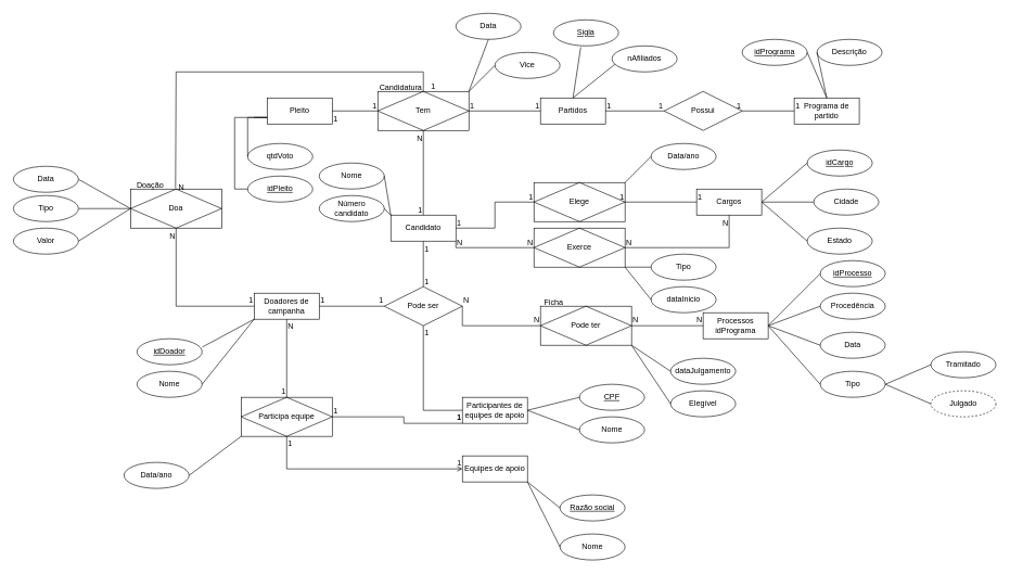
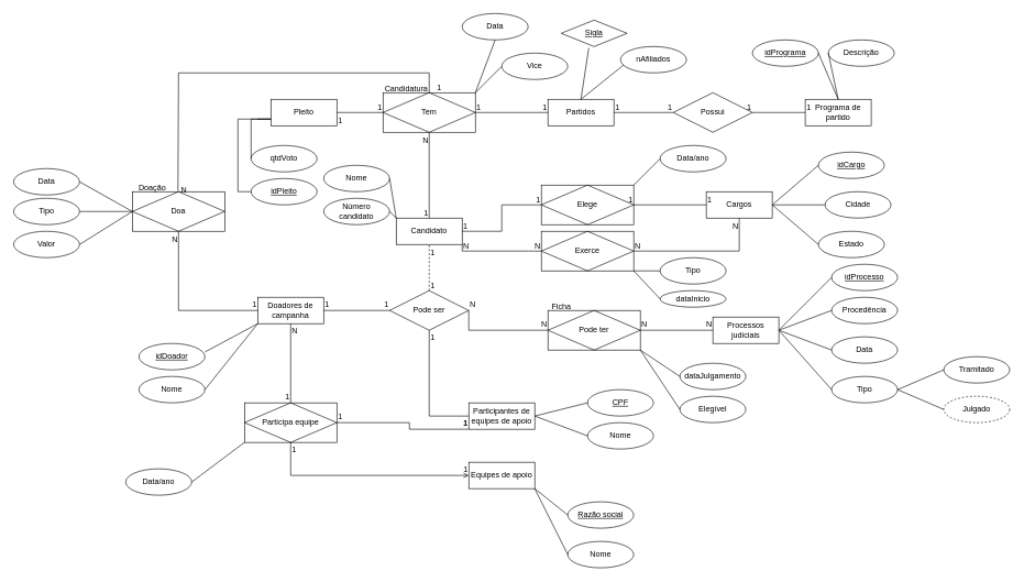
- <mxCell id="124" value="&lt;u&gt;Sigla&lt;/u&gt;" style="ellipse;whiteSpace=wrap;html=1;align=center;" parent="1" vertex="1"><mxGeometry x="850" y="30" width="100" height="40" as="geometry" /></mxCell>
+ <mxCell id="124" value="&lt;u&gt;Sigla&lt;/u&gt;" style="rhombus;whiteSpace=wrap;html=1;align=center;" parent="1" vertex="1"><mxGeometry x="850" y="30" width="100" height="40" as="geometry" /></mxCell>
- <mxCell id="15" value="" style="endArrow=none;html=1;rounded=0;entryX=0.5;entryY=1;entryDx=0;entryDy=0;exitX=0.5;exitY=0;exitDx=0;exitDy=0;" parent="1" source="11" target="2" edge="1"><mxGeometry relative="1" as="geometry"><mxPoint x="650" y="370" as="sourcePoint" /><mxPoint x="600" y="420" as="targetPoint" /></mxGeometry></mxCell>
+ <mxCell id="15" value="" style="endArrow=none;html=1;rounded=0;entryX=0.5;entryY=1;entryDx=0;entryDy=0;exitX=0.5;exitY=0;exitDx=0;exitDy=0;dashed=1;" parent="1" source="11" target="2" edge="1"><mxGeometry relative="1" as="geometry"><mxPoint x="650" y="370" as="sourcePoint" /><mxPoint x="600" y="420" as="targetPoint" /></mxGeometry></mxCell>
- <mxCell id="109" value="dataInicio" style="ellipse;whiteSpace=wrap;html=1;align=center;" parent="1" vertex="1"><mxGeometry x="1000" y="440" width="100" height="40" as="geometry" /></mxCell>
+ <mxCell id="109" value="dataInicio" style="ellipse;whiteSpace=wrap;html=1;align=center;" parent="1" vertex="1"><mxGeometry x="1000" y="440" width="100" height="25" as="geometry" /></mxCell>
- <mxCell id="5" value="Processos idPrograma" style="whiteSpace=wrap;html=1;align=center;" parent="1" vertex="1"><mxGeometry x="1080" y="480" width="100" height="40" as="geometry" /></mxCell>
+ <mxCell id="5" value="Processos judiciais" style="whiteSpace=wrap;html=1;align=center;" parent="1" vertex="1"><mxGeometry x="1080" y="480" width="100" height="40" as="geometry" /></mxCell>
